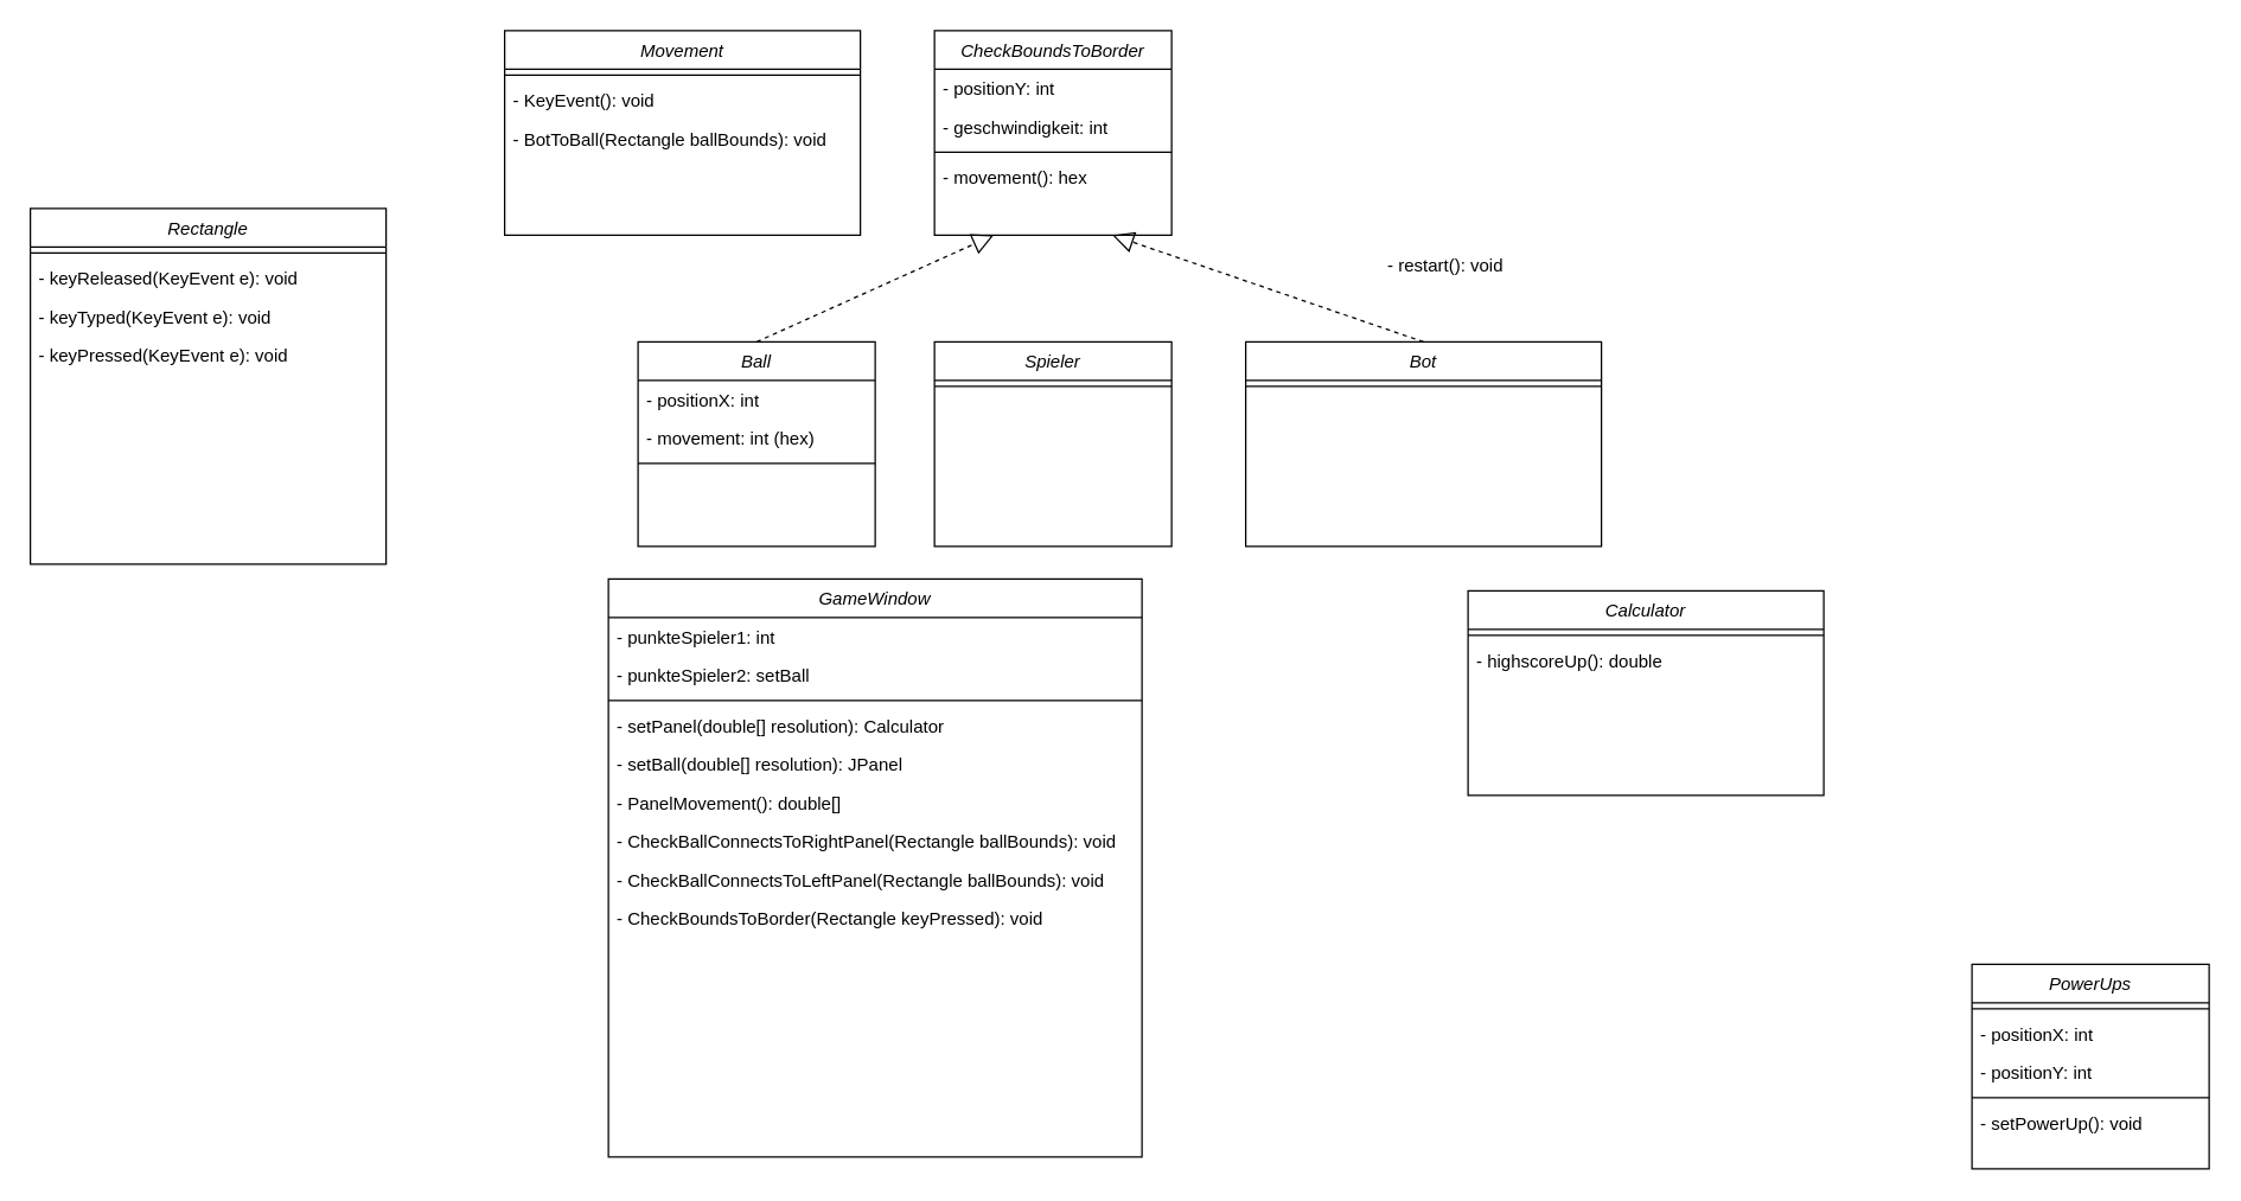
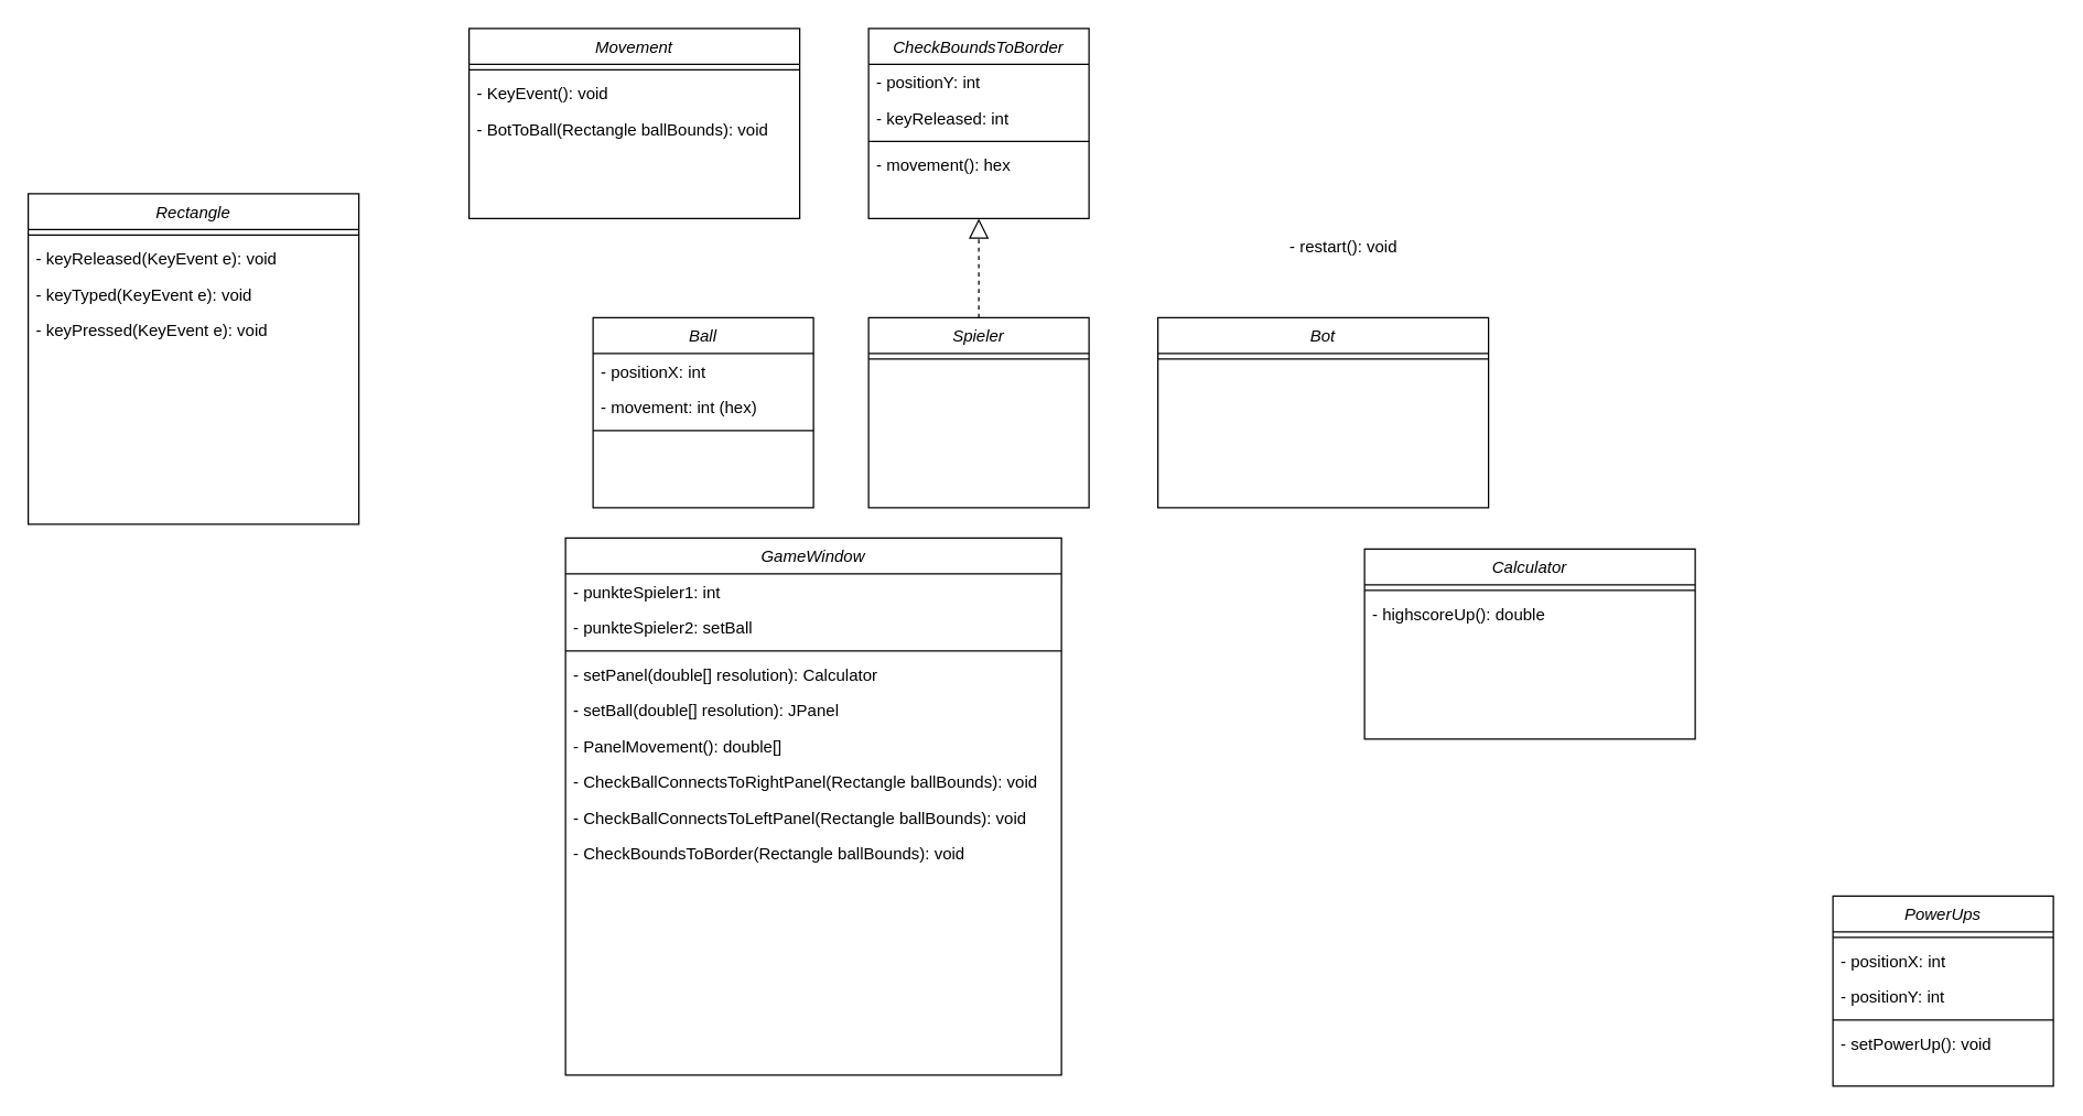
- <mxCell id="22" value="- geschwindigkeit: int" style="text;align=left;verticalAlign=top;spacingLeft=4;spacingRight=4;overflow=hidden;rotatable=0;points=[[0,0.5],[1,0.5]];portConstraint=eastwest;" parent="20" vertex="1"><mxGeometry y="52" width="160" height="26" as="geometry" /></mxCell>
+ <mxCell id="22" value="- keyReleased: int" style="text;align=left;verticalAlign=top;spacingLeft=4;spacingRight=4;overflow=hidden;rotatable=0;points=[[0,0.5],[1,0.5]];portConstraint=eastwest;" parent="20" vertex="1"><mxGeometry y="52" width="160" height="26" as="geometry" /></mxCell>
- <mxCell id="27" value="" style="endArrow=block;dashed=1;endFill=0;endSize=12;html=1;entryX=0.75;entryY=1;entryDx=0;entryDy=0;exitX=0.5;exitY=0;exitDx=0;exitDy=0;" parent="1" source="8" target="20" edge="1"><mxGeometry width="160" relative="1" as="geometry"><mxPoint x="690" y="290" as="sourcePoint" /><mxPoint x="850" y="290" as="targetPoint" /></mxGeometry></mxCell>
- <mxCell id="25" value="" style="endArrow=block;dashed=1;endFill=0;endSize=12;html=1;entryX=0.25;entryY=1;entryDx=0;entryDy=0;exitX=0.5;exitY=0;exitDx=0;exitDy=0;" parent="1" source="2" target="20" edge="1"><mxGeometry width="160" relative="1" as="geometry"><mxPoint x="490" y="170" as="sourcePoint" /><mxPoint x="650" y="170" as="targetPoint" /></mxGeometry></mxCell>
+ <mxCell id="26" value="" style="endArrow=block;dashed=1;endFill=0;endSize=12;html=1;entryX=0.5;entryY=1;entryDx=0;entryDy=0;exitX=0.5;exitY=0;exitDx=0;exitDy=0;" parent="1" source="6" target="20" edge="1"><mxGeometry width="160" relative="1" as="geometry"><mxPoint x="690" y="290" as="sourcePoint" /><mxPoint x="850" y="290" as="targetPoint" /></mxGeometry></mxCell>
- <mxCell id="19" value="- CheckBoundsToBorder(Rectangle keyPressed): void" style="text;align=left;verticalAlign=top;spacingLeft=4;spacingRight=4;overflow=hidden;rotatable=0;points=[[0,0.5],[1,0.5]];portConstraint=eastwest;" vertex="1" parent="10"><mxGeometry y="216" width="360" height="26" as="geometry" /></mxCell>
+ <mxCell id="19" value="- CheckBoundsToBorder(Rectangle ballBounds): void" style="text;align=left;verticalAlign=top;spacingLeft=4;spacingRight=4;overflow=hidden;rotatable=0;points=[[0,0.5],[1,0.5]];portConstraint=eastwest;" vertex="1" parent="10"><mxGeometry y="216" width="360" height="26" as="geometry" /></mxCell>
